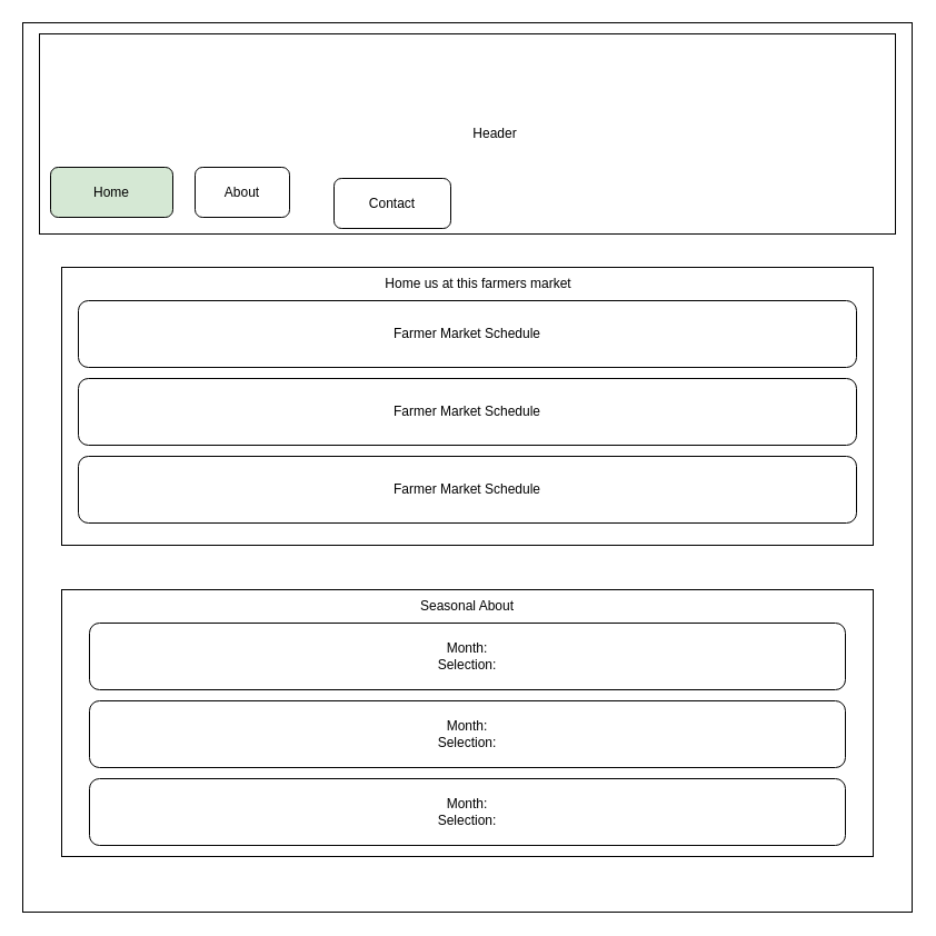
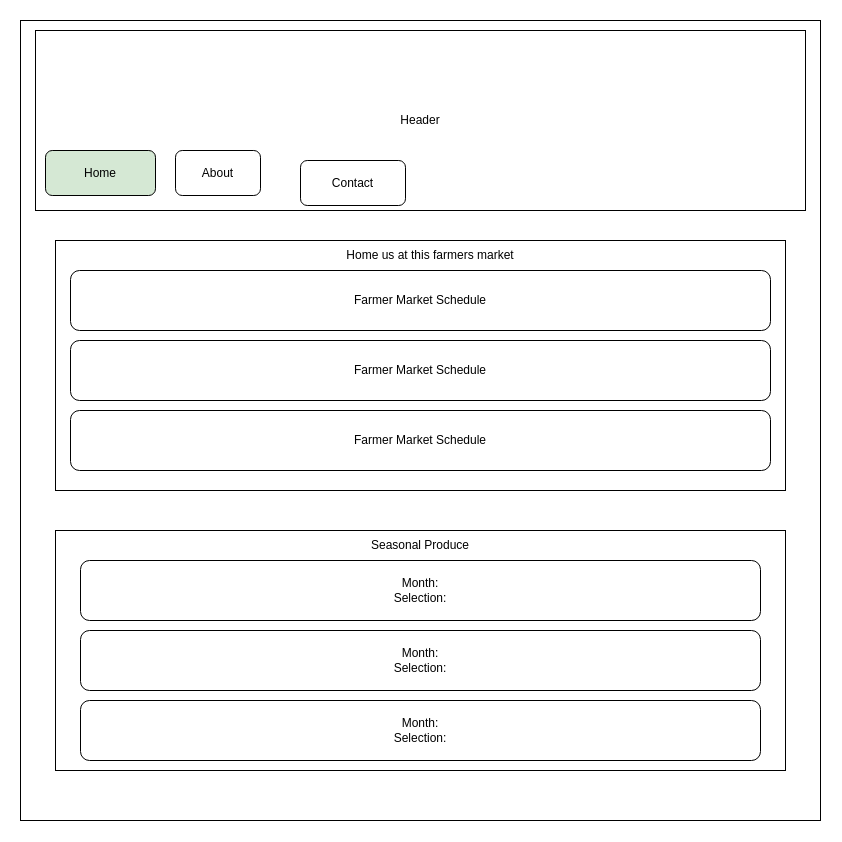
- <mxCell id="4" value="Header" style="text;html=1;strokeColor=none;fillColor=none;align=center;verticalAlign=middle;whiteSpace=wrap;rounded=0;" vertex="1" parent="1"><mxGeometry x="415" y="105" width="60" height="30" as="geometry" /></mxCell>
+ <mxCell id="4" value="Header" style="text;html=1;strokeColor=none;fillColor=none;align=center;verticalAlign=middle;whiteSpace=wrap;rounded=0;" vertex="1" parent="1"><mxGeometry x="390" y="105" width="60" height="30" as="geometry" /></mxCell>
- <mxCell id="15" value="&lt;div&gt;Seasonal About&lt;/div&gt;" style="text;html=1;strokeColor=none;fillColor=none;align=center;verticalAlign=middle;whiteSpace=wrap;rounded=0;" vertex="1" parent="1"><mxGeometry x="345" y="530" width="150" height="30" as="geometry" /></mxCell>
+ <mxCell id="15" value="&lt;div&gt;Seasonal Produce&lt;/div&gt;" style="text;html=1;strokeColor=none;fillColor=none;align=center;verticalAlign=middle;whiteSpace=wrap;rounded=0;" vertex="1" parent="1"><mxGeometry x="345" y="530" width="150" height="30" as="geometry" /></mxCell>
